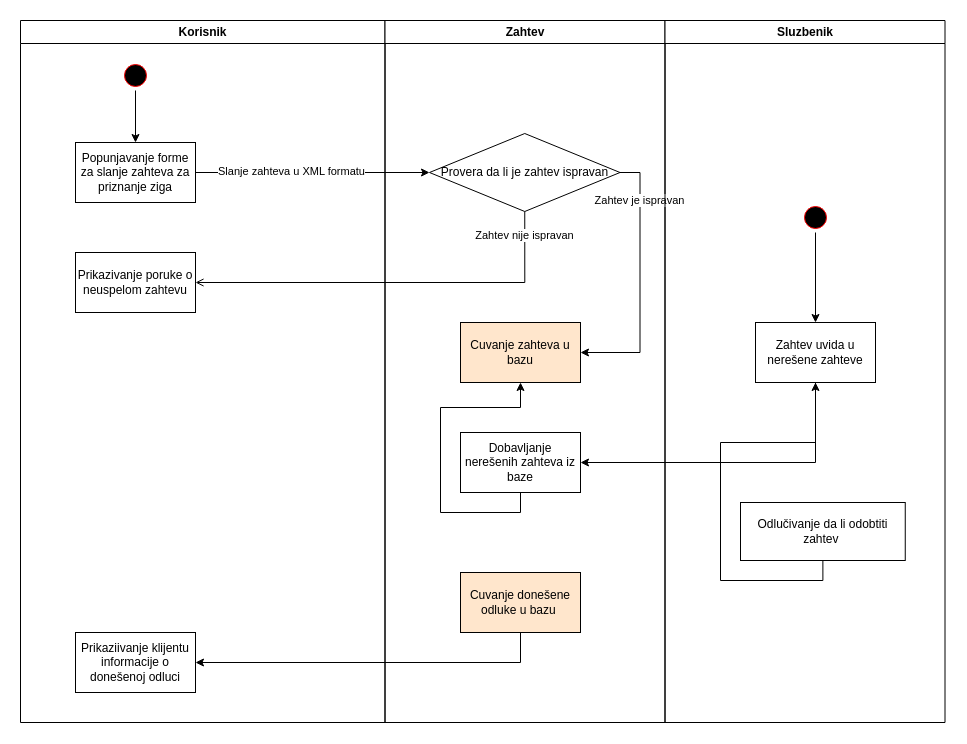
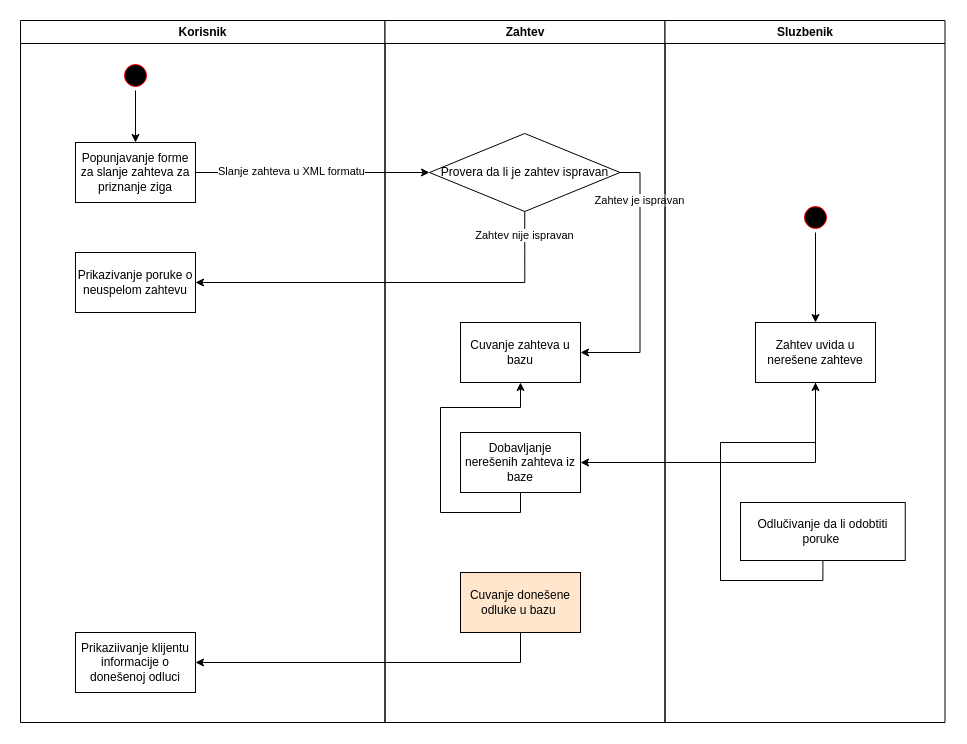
- <mxCell id="22" style="edgeStyle=orthogonalEdgeStyle;rounded=0;orthogonalLoop=1;jettySize=auto;html=1;entryX=1;entryY=0.5;entryDx=0;entryDy=0;exitX=0.5;exitY=1;exitDx=0;exitDy=0;endArrow=open;" edge="1" parent="1" source="11" target="6"><mxGeometry relative="1" as="geometry" /></mxCell>
+ <mxCell id="22" style="edgeStyle=orthogonalEdgeStyle;rounded=0;orthogonalLoop=1;jettySize=auto;html=1;entryX=1;entryY=0.5;entryDx=0;entryDy=0;exitX=0.5;exitY=1;exitDx=0;exitDy=0;" edge="1" parent="1" source="11" target="6"><mxGeometry relative="1" as="geometry" /></mxCell>
- <mxCell id="12" value="Cuvanje zahteva u bazu" style="rounded=0;whiteSpace=wrap;html=1;fillColor=#ffe6cc;" vertex="1" parent="8"><mxGeometry x="75.5" y="302" width="120" height="60" as="geometry" /></mxCell>
+ <mxCell id="12" value="Cuvanje zahteva u bazu" style="rounded=0;whiteSpace=wrap;html=1;" vertex="1" parent="8"><mxGeometry x="75.5" y="302" width="120" height="60" as="geometry" /></mxCell>
- <mxCell id="19" value="Odlučivanje da li odobtiti zahtev&amp;nbsp;" style="rounded=0;whiteSpace=wrap;html=1;fontFamily=Helvetica;fontSize=12;fontColor=rgb(0, 0, 0);align=center;strokeColor=rgb(0, 0, 0);fillColor=rgb(255, 255, 255);" vertex="1" parent="15"><mxGeometry x="75.5" y="482" width="164.75" height="58" as="geometry" /></mxCell>
+ <mxCell id="19" value="Odlučivanje da li odobtiti poruke&amp;nbsp;" style="rounded=0;whiteSpace=wrap;html=1;fontFamily=Helvetica;fontSize=12;fontColor=rgb(0, 0, 0);align=center;strokeColor=rgb(0, 0, 0);fillColor=rgb(255, 255, 255);" vertex="1" parent="15"><mxGeometry x="75.5" y="482" width="164.75" height="58" as="geometry" /></mxCell>
